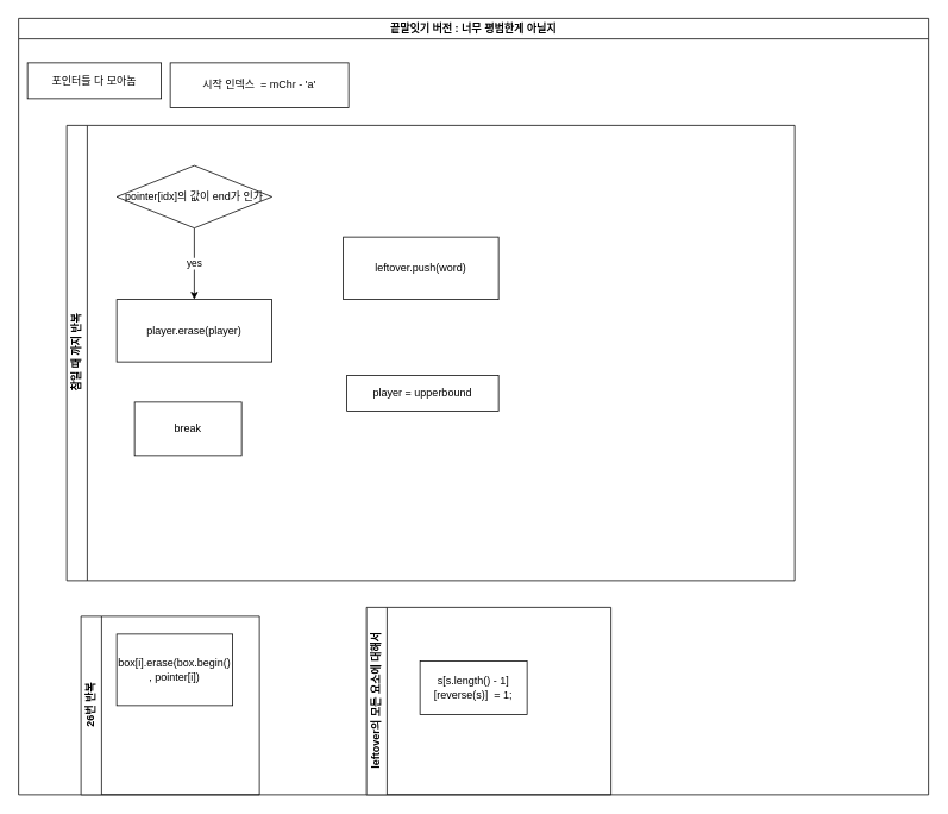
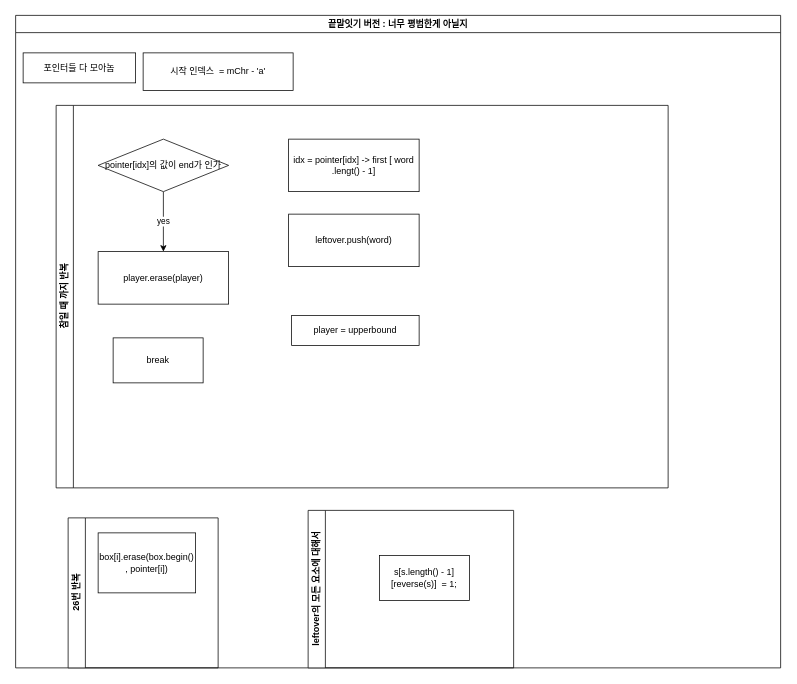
+ <mxCell id="8" value="idx = pointer[idx] -&amp;gt; first [ word .lengt() - 1]" style="whiteSpace=wrap;html=1;rounded=0;" vertex="1" parent="4"><mxGeometry x="310" y="45" width="174" height="70" as="geometry" /></mxCell>
- <mxCell id="9" value="leftover.push(word)" style="whiteSpace=wrap;html=1;rounded=0;" vertex="1" parent="4"><mxGeometry x="310" y="125" width="174" height="70" as="geometry" /></mxCell>
+ <mxCell id="9" value="leftover.push(word)" style="whiteSpace=wrap;html=1;rounded=0;" vertex="1" parent="4"><mxGeometry x="310" y="145" width="174" height="70" as="geometry" /></mxCell>
- <mxCell id="14" value="s[s.length() - 1][reverse(s)]&amp;nbsp; = 1;" style="rounded=0;whiteSpace=wrap;html=1;" vertex="1" parent="13"><mxGeometry x="60" y="60" width="120" height="60" as="geometry" /></mxCell>
+ <mxCell id="14" value="s[s.length() - 1][reverse(s)]&amp;nbsp; = 1;" style="rounded=0;whiteSpace=wrap;html=1;" vertex="1" parent="13"><mxGeometry x="95" y="60" width="120" height="60" as="geometry" /></mxCell>
